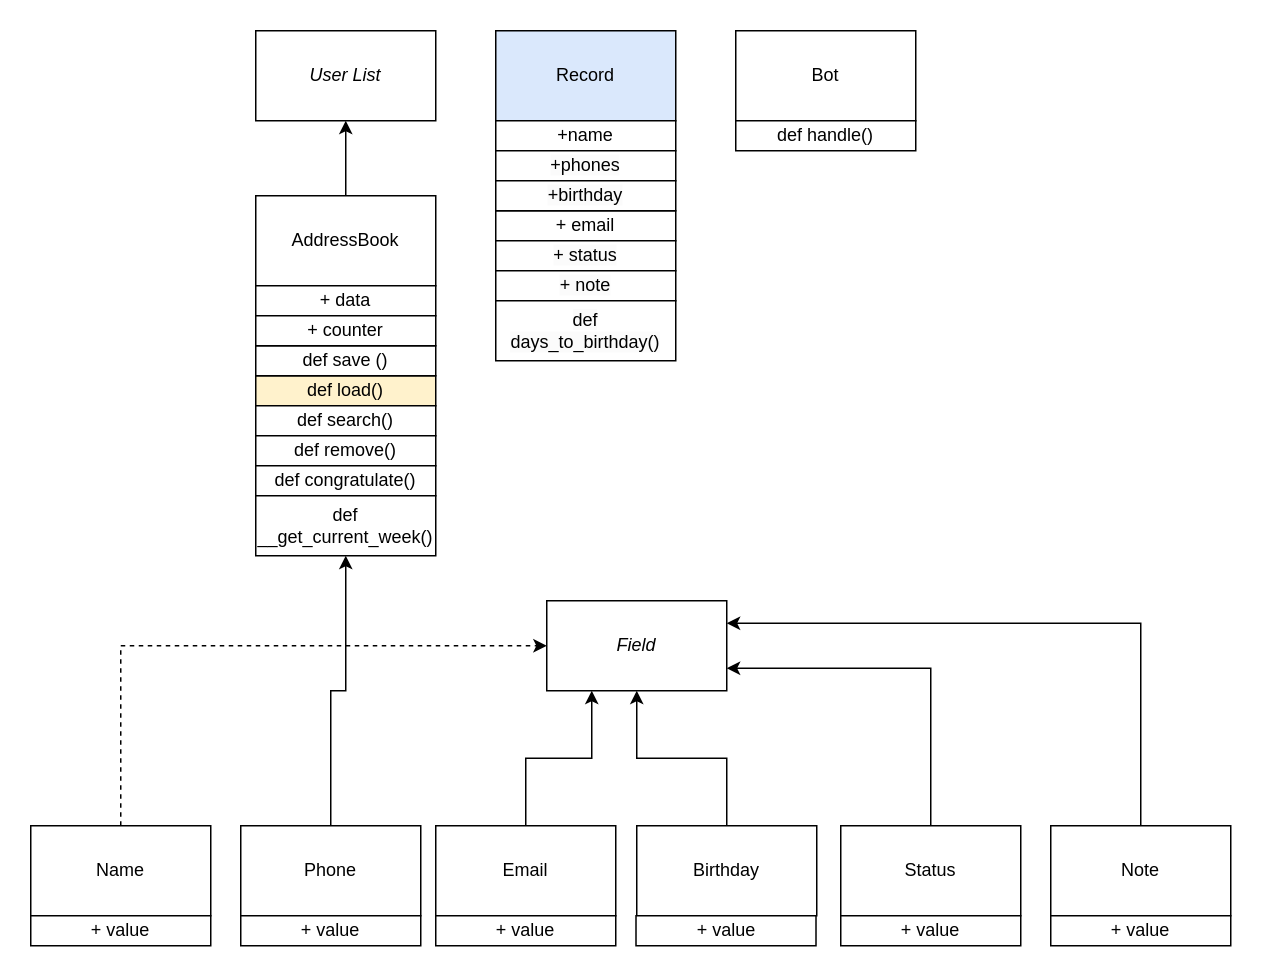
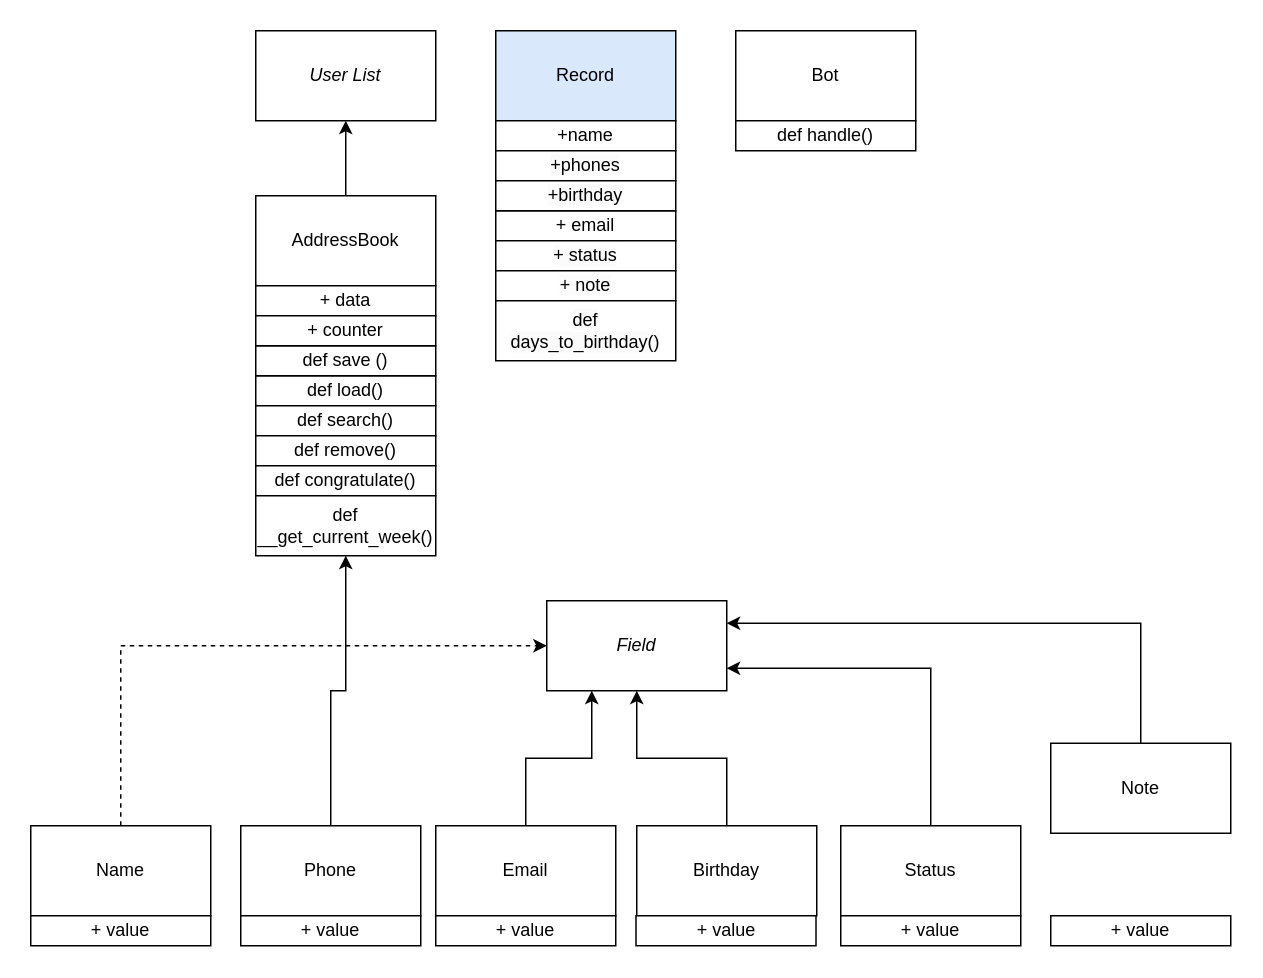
- <mxCell id="7" value="def load()" style="whiteSpace=wrap;html=1;rounded=0;fillColor=#fff2cc;" vertex="1" parent="1"><mxGeometry x="170" y="250" width="120" height="20" as="geometry" /></mxCell>
+ <mxCell id="7" value="def load()" style="whiteSpace=wrap;html=1;rounded=0;" vertex="1" parent="1"><mxGeometry x="170" y="250" width="120" height="20" as="geometry" /></mxCell>
- <mxCell id="34" value="Note" style="rounded=0;whiteSpace=wrap;html=1;" vertex="1" parent="1"><mxGeometry x="700" y="550" width="120" height="60" as="geometry" /></mxCell>
+ <mxCell id="34" value="Note" style="rounded=0;whiteSpace=wrap;html=1;" vertex="1" parent="1"><mxGeometry x="700" y="495" width="120" height="60" as="geometry" /></mxCell>
